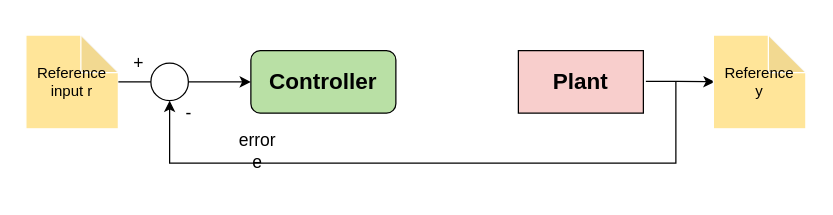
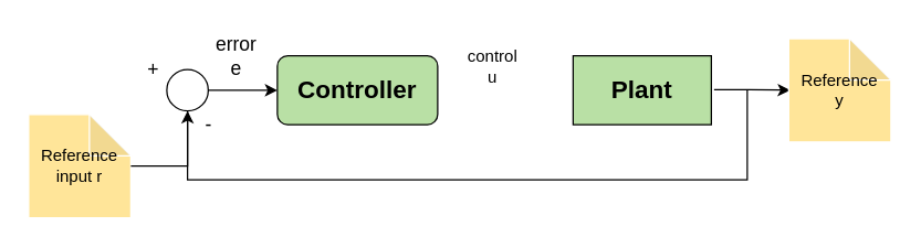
+ <mxCell id="5" value="&lt;div&gt;control &lt;br&gt;&lt;/div&gt;&lt;div&gt;u&lt;br&gt;&lt;/div&gt;" style="text;html=1;strokeColor=none;fillColor=none;align=center;verticalAlign=middle;whiteSpace=wrap;rounded=0;" vertex="1" parent="1"><mxGeometry x="336" y="37.5" width="40" height="20" as="geometry" /></mxCell>
- <mxCell id="4" value="&lt;div&gt;Reference&lt;/div&gt;&lt;div&gt;input r&lt;br&gt;&lt;/div&gt;" style="shape=note;whiteSpace=wrap;html=1;backgroundOutline=1;darkOpacity=0.05;fillColor=#FFE599;strokeColor=#FFFFFF;" vertex="1" parent="1"><mxGeometry x="20" y="27.5" width="74" height="75" as="geometry" /></mxCell>
+ <mxCell id="4" value="&lt;div&gt;Reference&lt;/div&gt;&lt;div&gt;input r&lt;br&gt;&lt;/div&gt;" style="shape=note;whiteSpace=wrap;html=1;backgroundOutline=1;darkOpacity=0.05;fillColor=#FFE599;strokeColor=#FFFFFF;" vertex="1" parent="1"><mxGeometry x="20" y="82.5" width="74" height="75" as="geometry" /></mxCell>
- <mxCell id="6" value="&lt;font style=&quot;font-size: 18px&quot;&gt;&lt;b&gt;Plant&lt;/b&gt;&lt;/font&gt;" style="rounded=0;whiteSpace=wrap;html=1;fillColor=#f8cecc;" vertex="1" parent="1"><mxGeometry x="414" y="40" width="100" height="50" as="geometry" /></mxCell>
+ <mxCell id="6" value="&lt;font style=&quot;font-size: 18px&quot;&gt;&lt;b&gt;Plant&lt;/b&gt;&lt;/font&gt;" style="rounded=0;whiteSpace=wrap;html=1;fillColor=#B9E0A5;" vertex="1" parent="1"><mxGeometry x="414" y="40" width="100" height="50" as="geometry" /></mxCell>
- <mxCell id="12" value="&lt;div&gt;error&lt;/div&gt;&lt;div&gt;e&lt;br&gt;&lt;/div&gt;" style="text;html=1;align=center;verticalAlign=middle;resizable=0;points=[];autosize=1;strokeColor=none;fillColor=none;fontSize=14;" vertex="1" parent="1"><mxGeometry x="185" y="100" width="40" height="40" as="geometry" /></mxCell>
+ <mxCell id="12" value="&lt;div&gt;error&lt;/div&gt;&lt;div&gt;e&lt;br&gt;&lt;/div&gt;" style="text;html=1;align=center;verticalAlign=middle;resizable=0;points=[];autosize=1;strokeColor=none;fillColor=none;fontSize=14;" vertex="1" parent="1"><mxGeometry x="150" y="20" width="40" height="40" as="geometry" /></mxCell>
